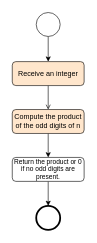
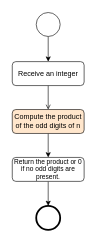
- <mxCell id="5" value="Receive an integer" style="rounded=1;whiteSpace=wrap;html=1;fillColor=#ffe6cc;" vertex="1" parent="1"><mxGeometry x="20" y="102" width="120" height="40" as="geometry" /></mxCell>
+ <mxCell id="5" value="Receive an integer" style="rounded=1;whiteSpace=wrap;html=1;" vertex="1" parent="1"><mxGeometry x="20" y="102" width="120" height="40" as="geometry" /></mxCell>
